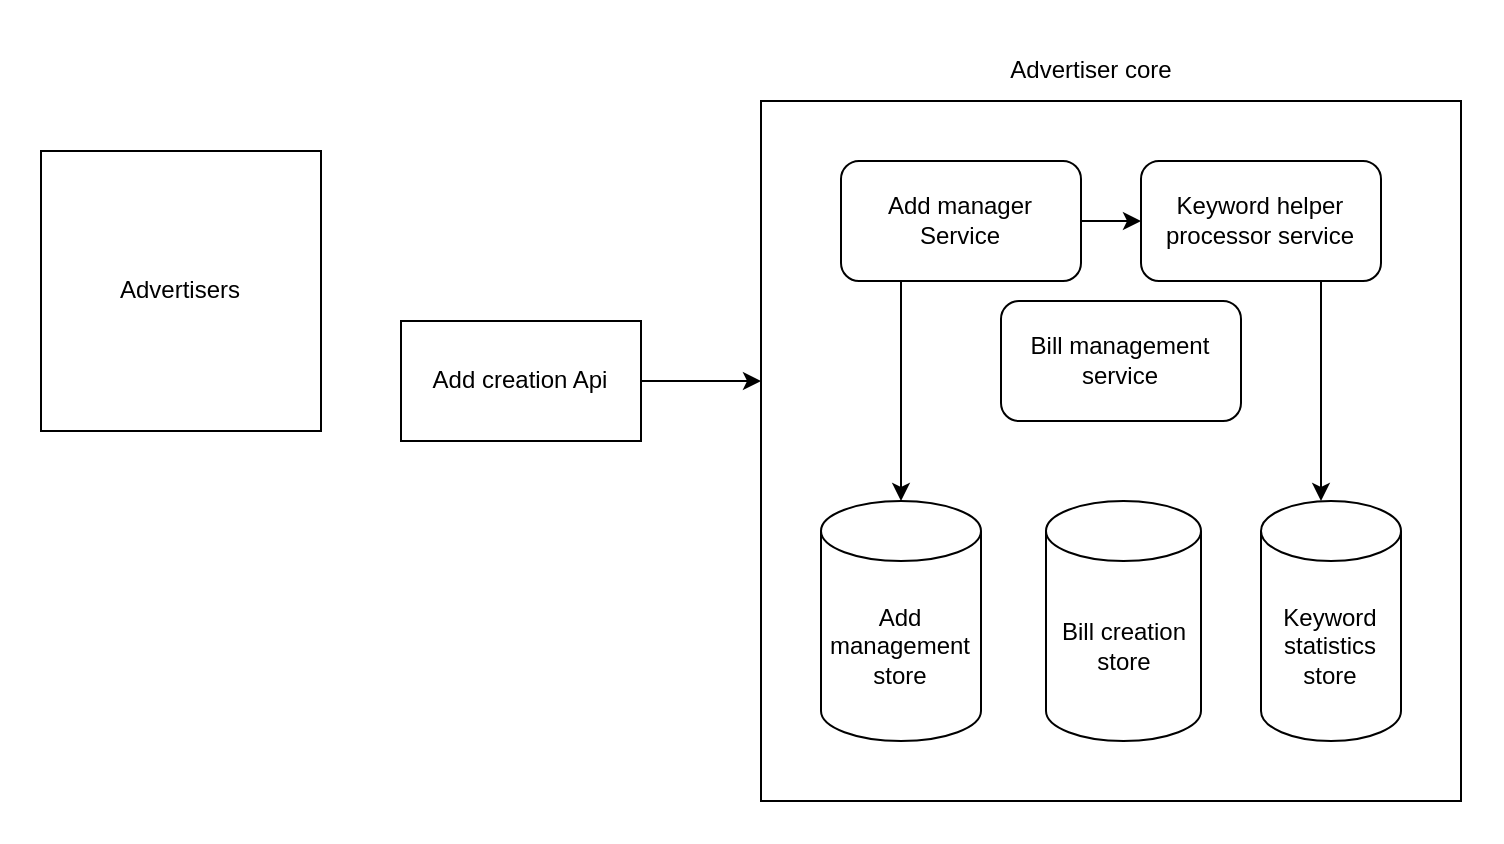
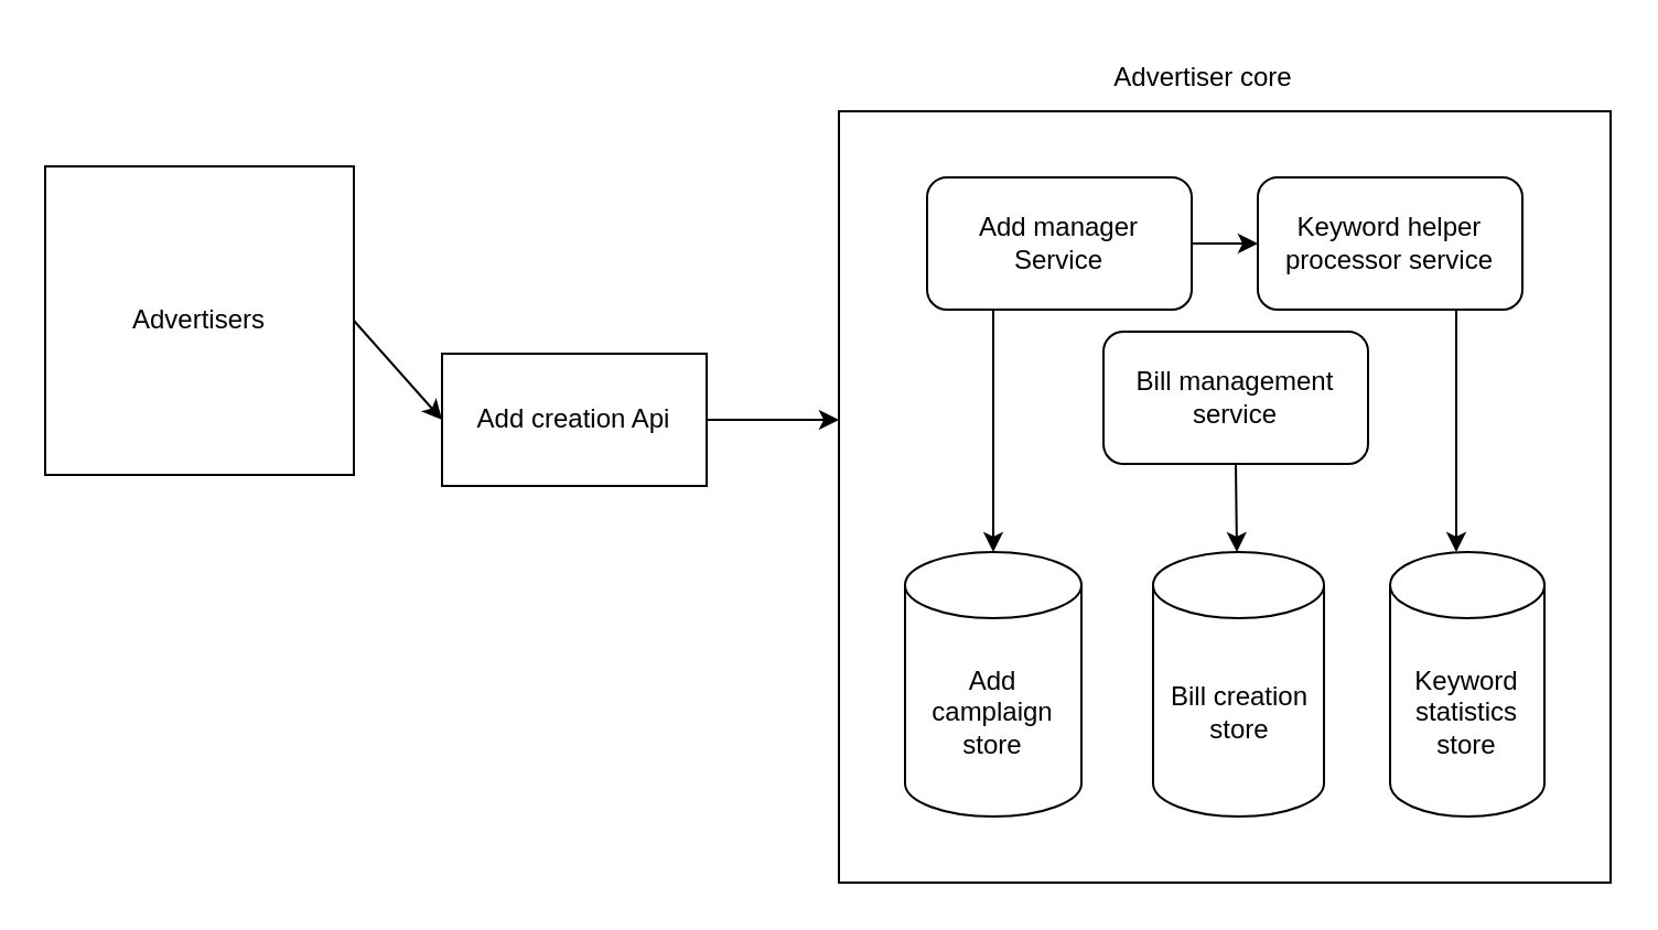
+ <mxCell id="4" value="" style="endArrow=classic;html=1;rounded=0;exitX=1;exitY=0.5;exitDx=0;exitDy=0;entryX=0;entryY=0.5;entryDx=0;entryDy=0;" edge="1" parent="1" source="2" target="3"><mxGeometry width="50" height="50" relative="1" as="geometry"><mxPoint x="330" y="300" as="sourcePoint" /><mxPoint x="380" y="250" as="targetPoint" /></mxGeometry></mxCell>
+ <mxCell id="15" value="" style="endArrow=classic;html=1;rounded=0;exitX=0.5;exitY=1;exitDx=0;exitDy=0;" edge="1" parent="1" source="9" target="14"><mxGeometry width="50" height="50" relative="1" as="geometry"><mxPoint x="460" y="150" as="sourcePoint" /><mxPoint x="460" y="260" as="targetPoint" /></mxGeometry></mxCell>
- <mxCell id="10" value="Add management store" style="shape=cylinder3;whiteSpace=wrap;html=1;boundedLbl=1;backgroundOutline=1;size=15;fillColor=default;" vertex="1" parent="1"><mxGeometry x="410" y="250" width="80" height="120" as="geometry" /></mxCell>
+ <mxCell id="10" value="Add camplaign store" style="shape=cylinder3;whiteSpace=wrap;html=1;boundedLbl=1;backgroundOutline=1;size=15;fillColor=default;" vertex="1" parent="1"><mxGeometry x="410" y="250" width="80" height="120" as="geometry" /></mxCell>
